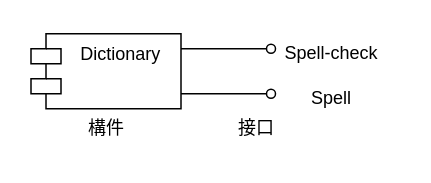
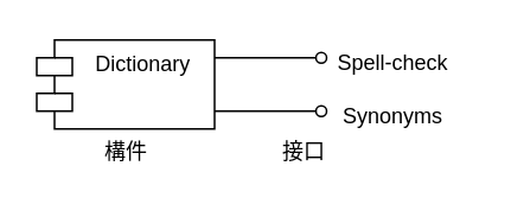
- <mxCell id="7" value="Spell" style="text;html=1;align=center;verticalAlign=middle;resizable=0;points=[];autosize=1;strokeColor=none;fillColor=none;" vertex="1" parent="1"><mxGeometry x="180" y="50" width="80" height="30" as="geometry" /></mxCell>
+ <mxCell id="7" value="Synonyms" style="text;html=1;align=center;verticalAlign=middle;resizable=0;points=[];autosize=1;strokeColor=none;fillColor=none;" vertex="1" parent="1"><mxGeometry x="180" y="50" width="80" height="30" as="geometry" /></mxCell>
